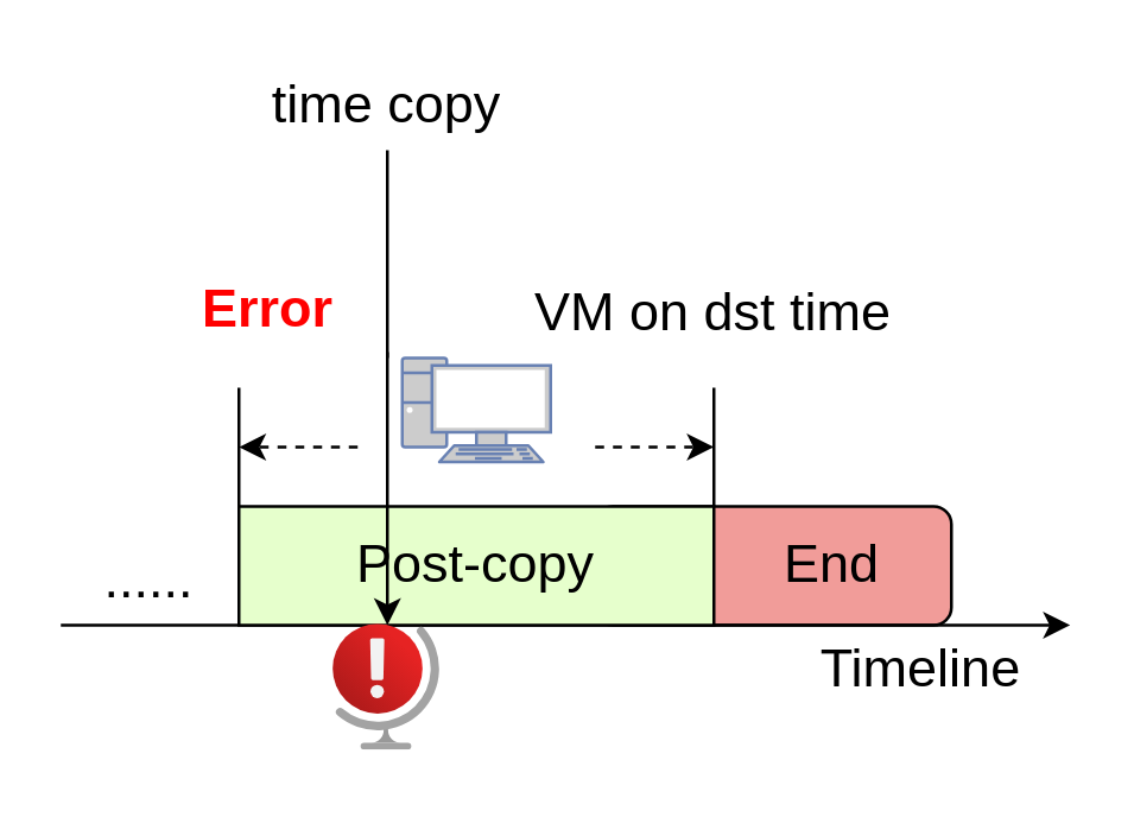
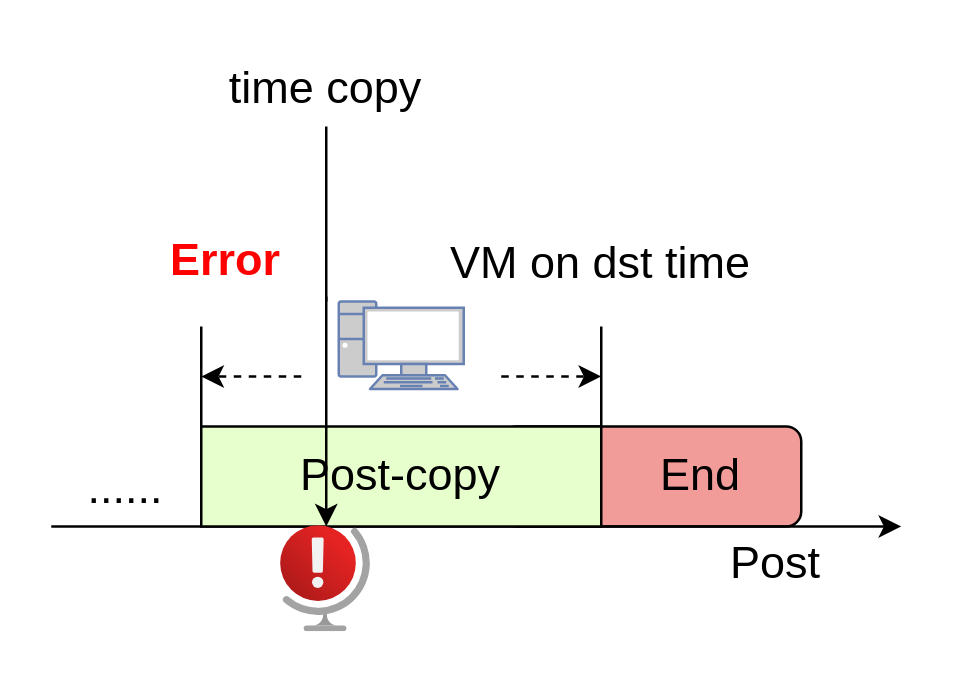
- <mxCell id="6" value="Timeline" style="text;html=1;strokeColor=none;fillColor=none;align=center;verticalAlign=middle;whiteSpace=wrap;rounded=0;fontSize=18;" parent="1" vertex="1"><mxGeometry x="260" y="210" width="100" height="30" as="geometry" /></mxCell>
+ <mxCell id="6" value="Post" style="text;html=1;strokeColor=none;fillColor=none;align=center;verticalAlign=middle;whiteSpace=wrap;rounded=0;fontSize=18;" parent="1" vertex="1"><mxGeometry x="260" y="210" width="100" height="30" as="geometry" /></mxCell>
